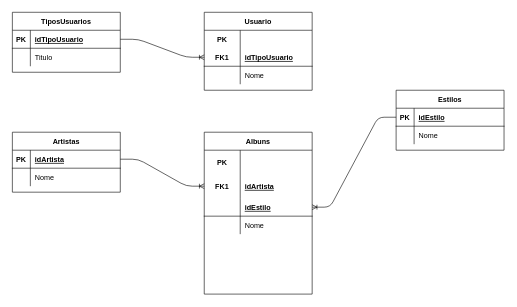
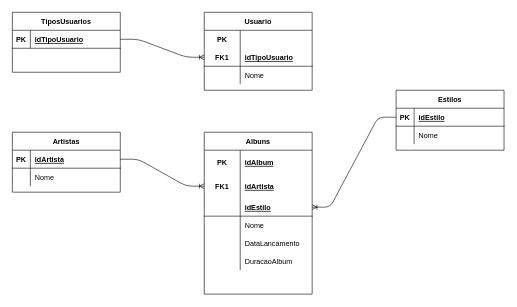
- <mxCell id="8" value="Titulo" style="shape=partialRectangle;connectable=0;fillColor=none;top=0;left=0;bottom=0;right=0;align=left;spacingLeft=6;overflow=hidden;" vertex="1" parent="6"><mxGeometry x="30" width="150" height="30" as="geometry" /></mxCell>
+ <mxCell id="28" value="idAlbum" style="shape=partialRectangle;connectable=0;fillColor=none;top=0;left=0;bottom=0;right=0;align=left;spacingLeft=6;fontStyle=5;overflow=hidden;" vertex="1" parent="26"><mxGeometry x="60" width="120" height="40" as="geometry" /></mxCell>
+ <mxCell id="39" value="DataLancamento" style="shape=partialRectangle;connectable=0;fillColor=none;top=0;left=0;bottom=0;right=0;align=left;spacingLeft=6;overflow=hidden;" vertex="1" parent="37"><mxGeometry x="60" width="120" height="30" as="geometry" /></mxCell>
+ <mxCell id="42" value="DuracaoAlbum" style="shape=partialRectangle;connectable=0;fillColor=none;top=0;left=0;bottom=0;right=0;align=left;spacingLeft=6;overflow=hidden;" vertex="1" parent="40"><mxGeometry x="60" width="120" height="30" as="geometry" /></mxCell>
